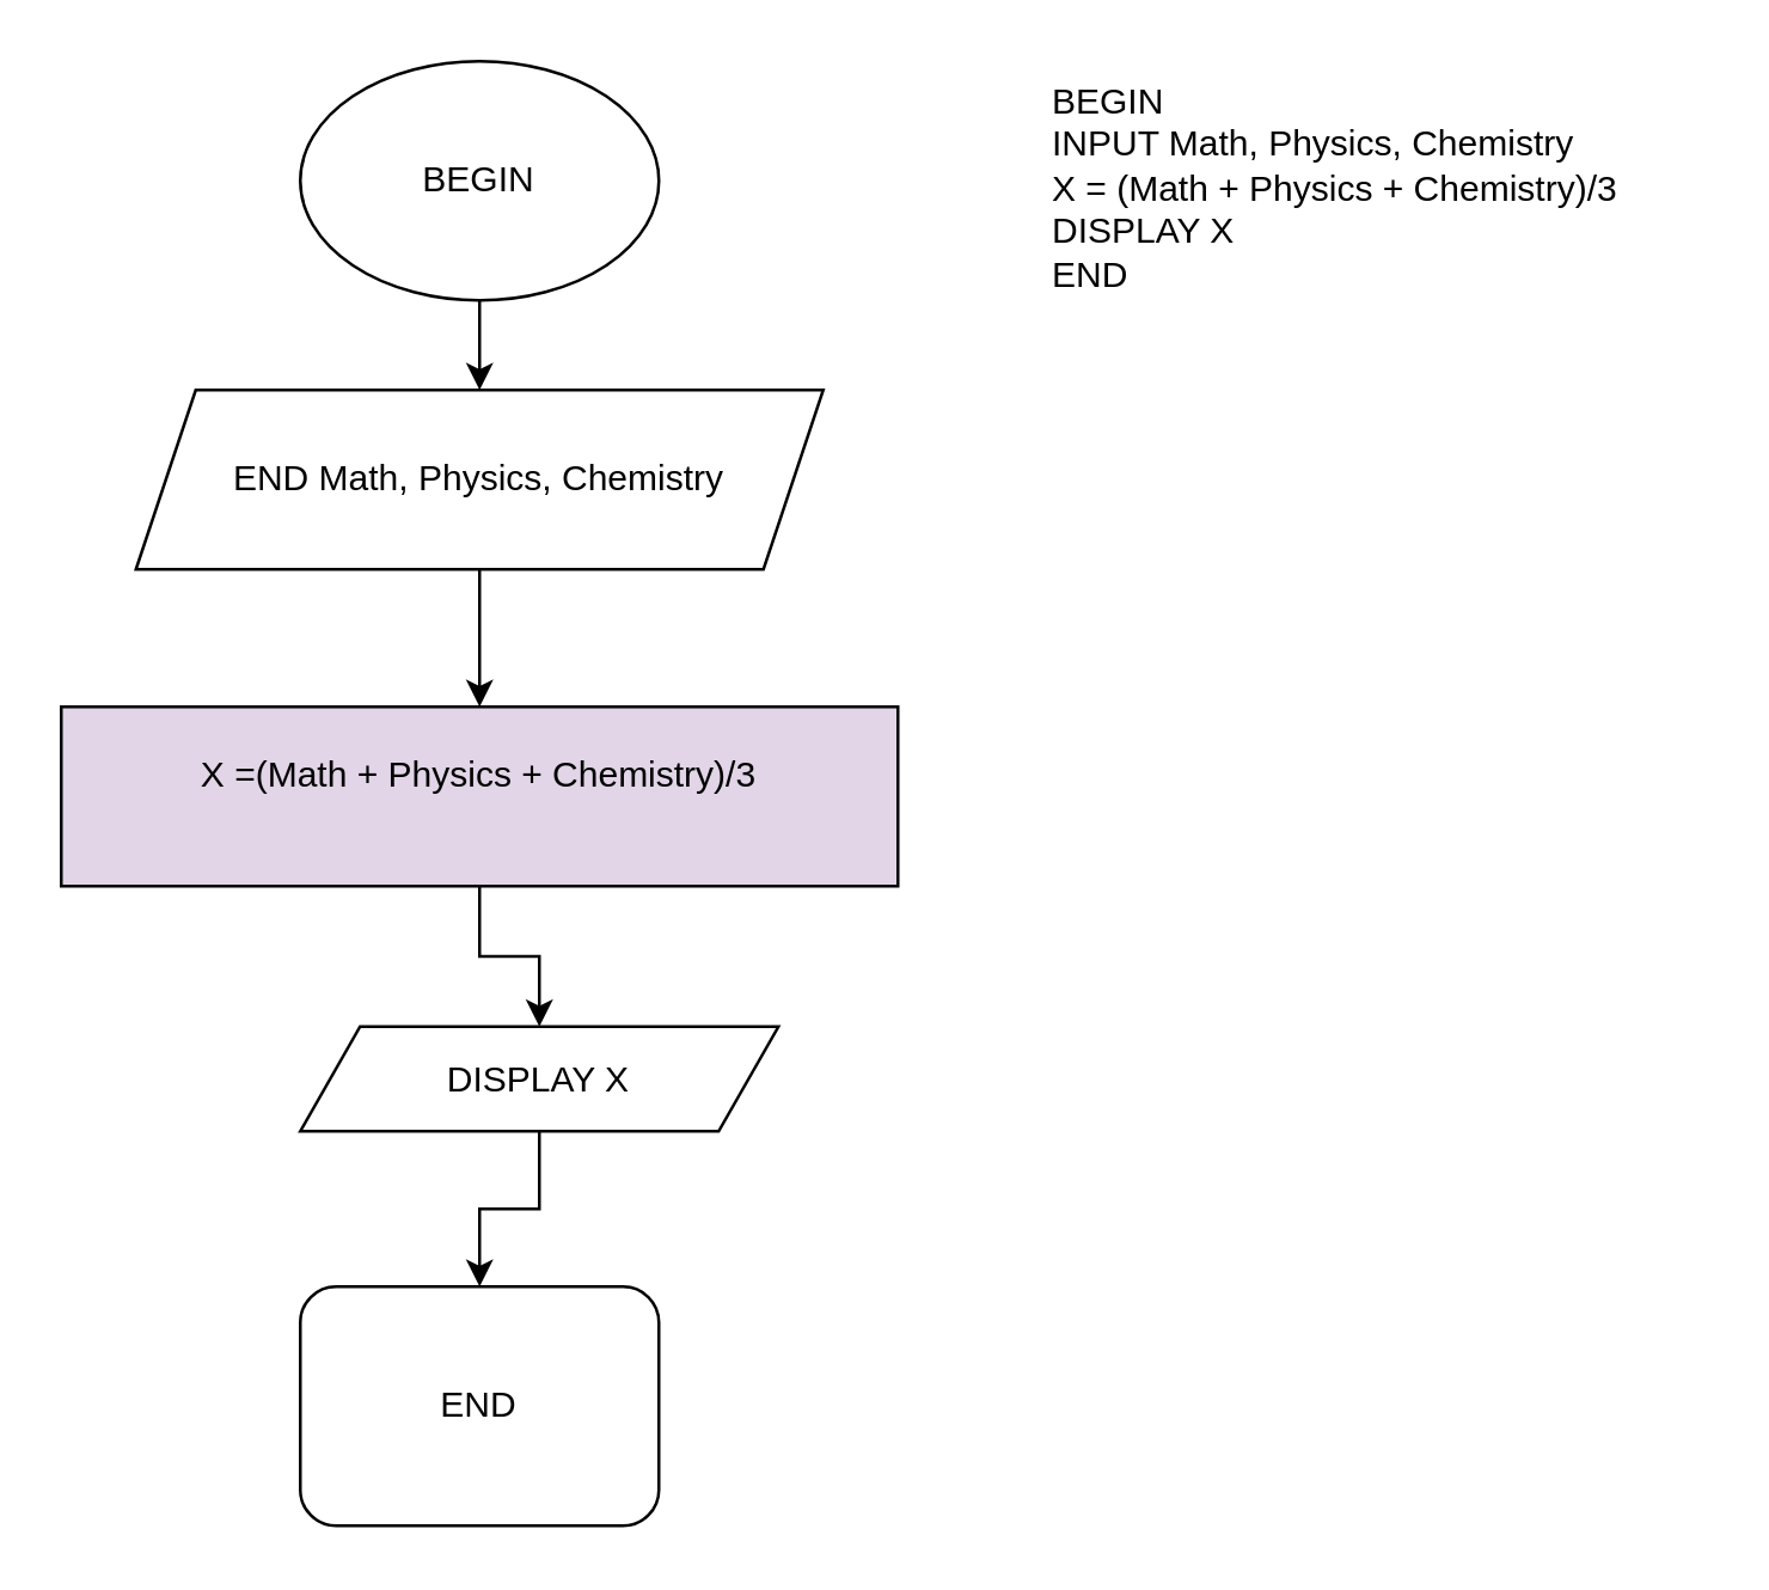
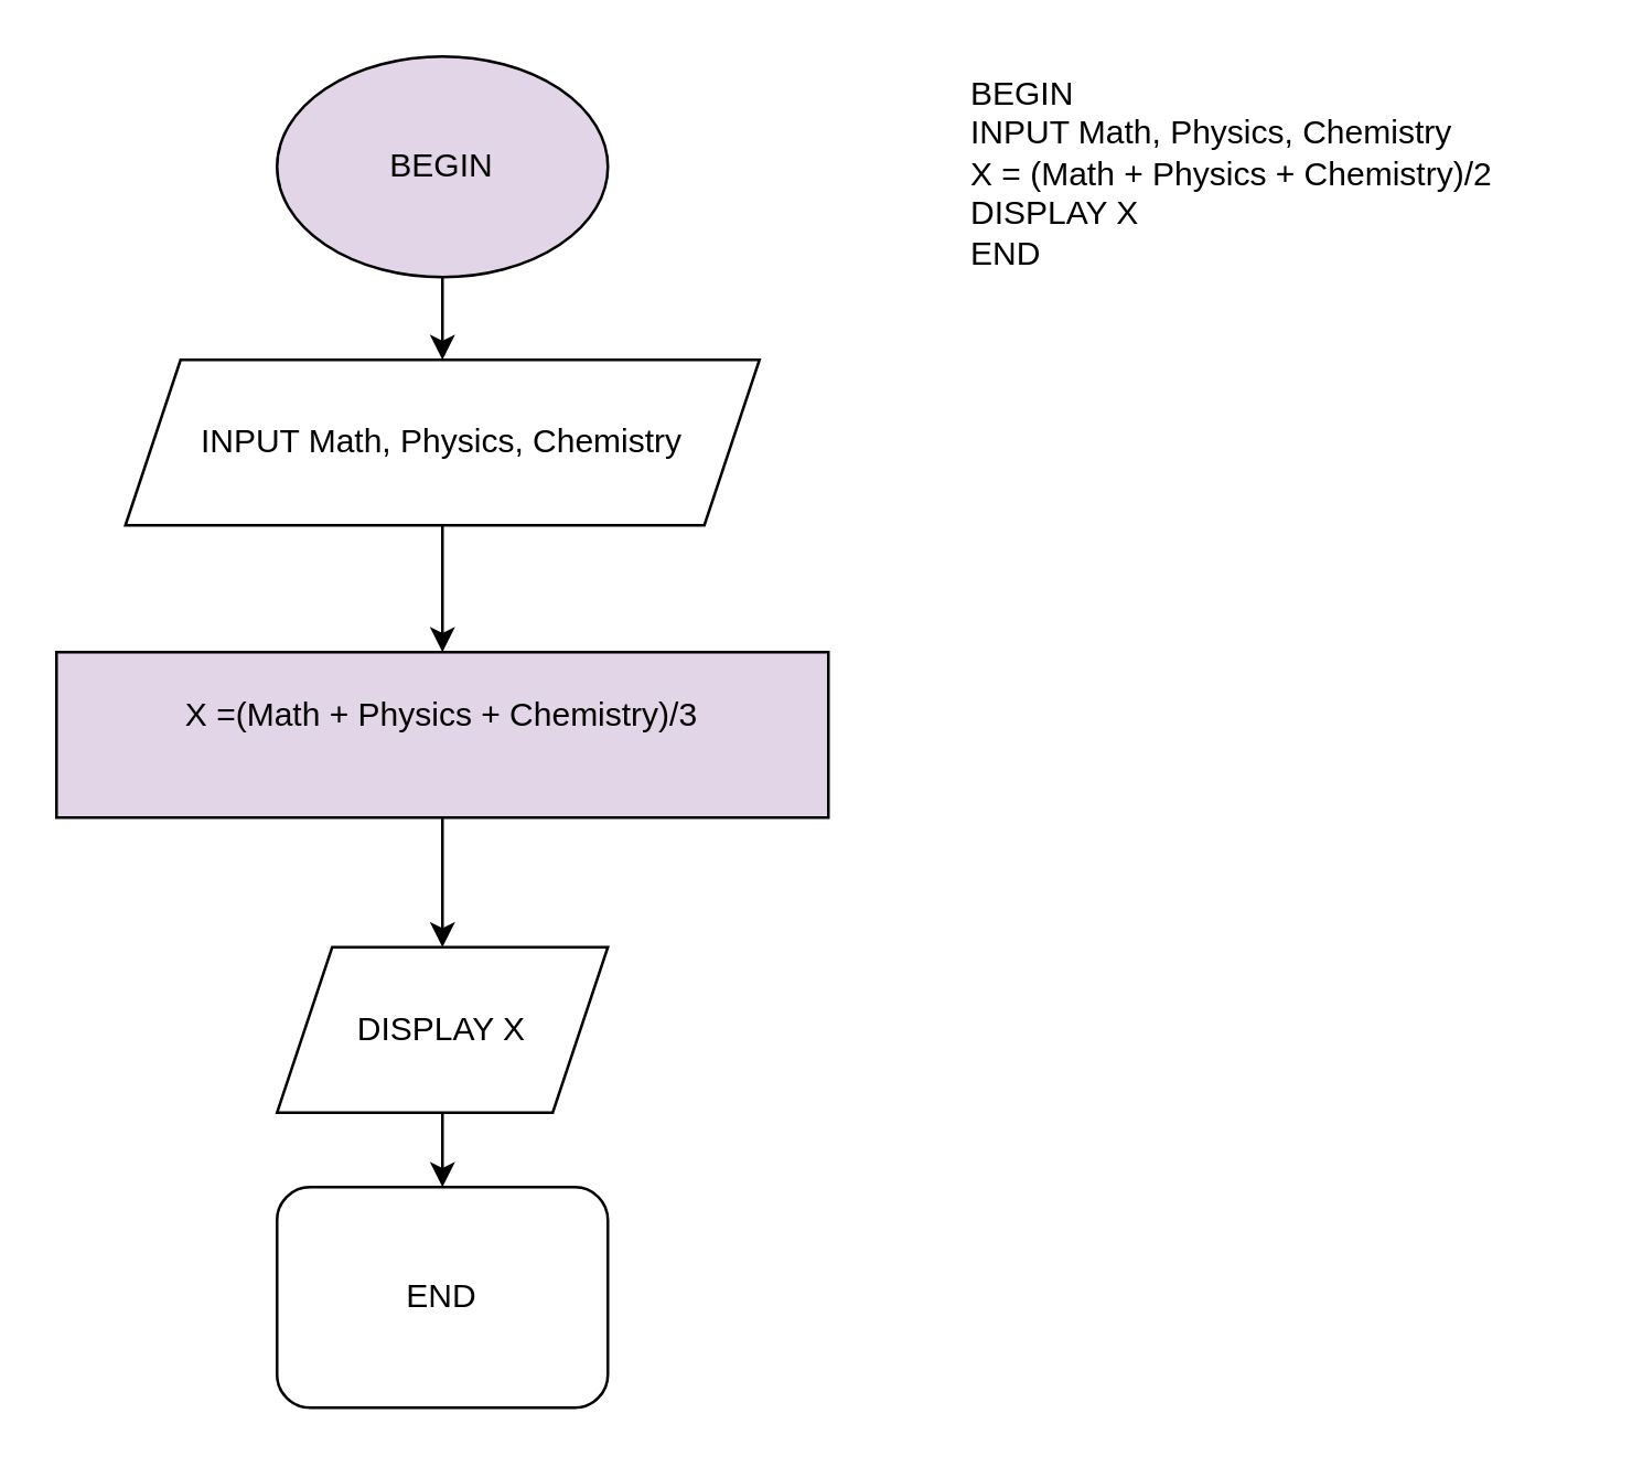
- <mxCell id="3" value="BEGIN" style="ellipse;whiteSpace=wrap;html=1;" vertex="1" parent="1"><mxGeometry x="100" y="20" width="120" height="80" as="geometry" /></mxCell>
+ <mxCell id="3" value="BEGIN" style="ellipse;whiteSpace=wrap;html=1;fillColor=#e1d5e7;" vertex="1" parent="1"><mxGeometry x="100" y="20" width="120" height="80" as="geometry" /></mxCell>
- <mxCell id="4" value="BEGIN&#13;&#10;&#09;INPUT Math, Physics, Chemistry&#13;&#10;&#09;X = (Math + Physics + Chemistry)/3&#13;&#10;&#09;DISPLAY X&#13;&#10;END" style="text;whiteSpace=wrap;html=1;" vertex="1" parent="1"><mxGeometry x="350" y="20" width="220" height="120" as="geometry" /></mxCell>
+ <mxCell id="4" value="BEGIN&#13;&#10;&#09;INPUT Math, Physics, Chemistry&#13;&#10;&#09;X = (Math + Physics + Chemistry)/2&#13;&#10;&#09;DISPLAY X&#13;&#10;END" style="text;whiteSpace=wrap;html=1;" vertex="1" parent="1"><mxGeometry x="350" y="20" width="220" height="120" as="geometry" /></mxCell>
- <mxCell id="6" value="END Math, Physics, Chemistry" style="shape=parallelogram;perimeter=parallelogramPerimeter;whiteSpace=wrap;html=1;fixedSize=1;" vertex="1" parent="1"><mxGeometry x="45" y="130" width="230" height="60" as="geometry" /></mxCell>
+ <mxCell id="6" value="INPUT Math, Physics, Chemistry" style="shape=parallelogram;perimeter=parallelogramPerimeter;whiteSpace=wrap;html=1;fixedSize=1;" vertex="1" parent="1"><mxGeometry x="45" y="130" width="230" height="60" as="geometry" /></mxCell>
- <mxCell id="10" value="DISPLAY X" style="shape=parallelogram;perimeter=parallelogramPerimeter;whiteSpace=wrap;html=1;fixedSize=1;" vertex="1" parent="1"><mxGeometry x="100" y="343" width="160" height="35" as="geometry" /></mxCell>
+ <mxCell id="10" value="DISPLAY X" style="shape=parallelogram;perimeter=parallelogramPerimeter;whiteSpace=wrap;html=1;fixedSize=1;" vertex="1" parent="1"><mxGeometry x="100" y="343" width="120" height="60" as="geometry" /></mxCell>
